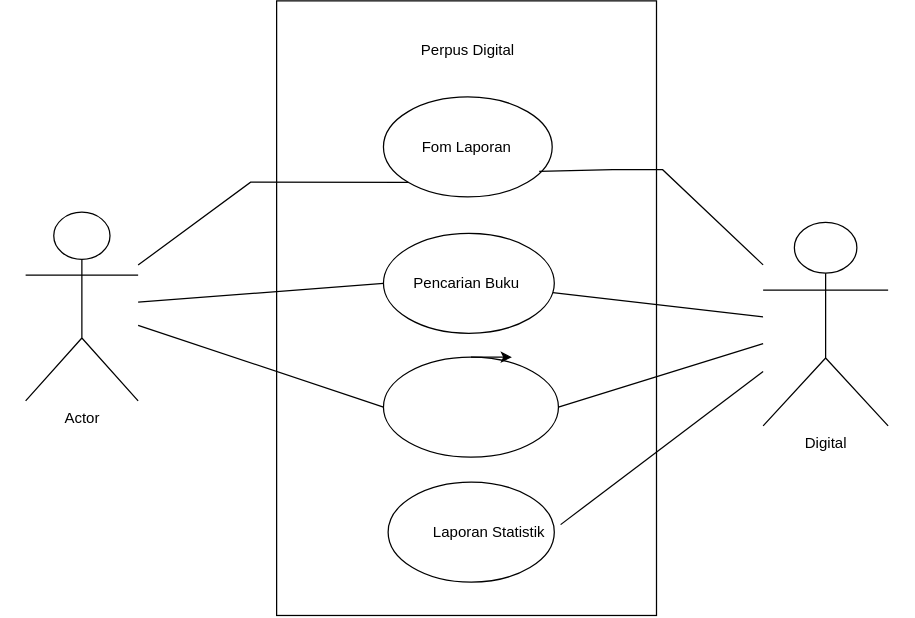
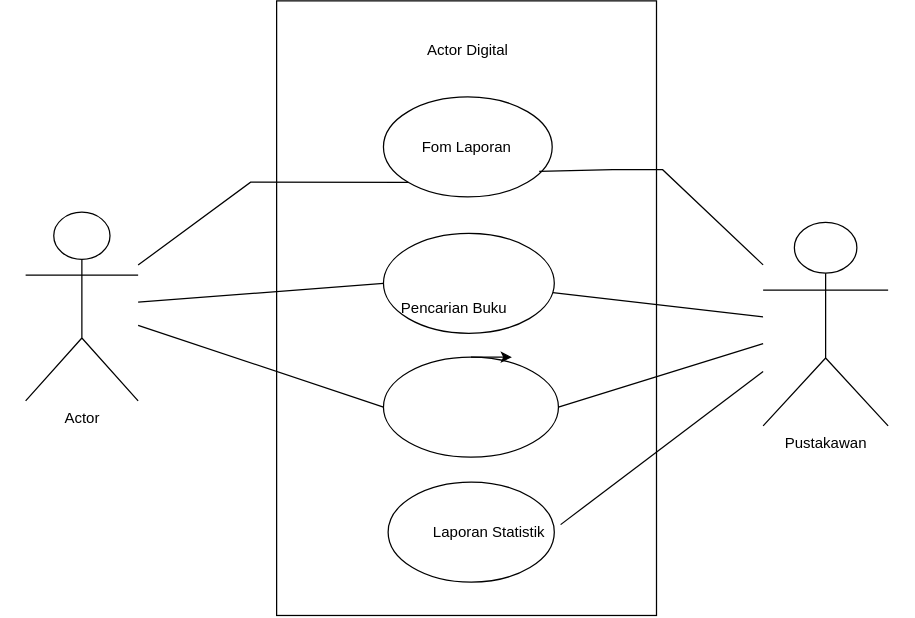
- <mxCell id="3" value="Perpus Digital&lt;br&gt;" style="text;html=1;strokeColor=none;fillColor=none;align=center;verticalAlign=middle;whiteSpace=wrap;rounded=0;" vertex="1" parent="1"><mxGeometry x="333.76" y="20" width="80" height="30" as="geometry" /></mxCell>
+ <mxCell id="3" value="Actor Digital&lt;br&gt;" style="text;html=1;strokeColor=none;fillColor=none;align=center;verticalAlign=middle;whiteSpace=wrap;rounded=0;" vertex="1" parent="1"><mxGeometry x="333.76" y="20" width="80" height="30" as="geometry" /></mxCell>
- <mxCell id="7" value="Pencarian Buku" style="text;html=1;strokeColor=none;fillColor=none;align=center;verticalAlign=middle;whiteSpace=wrap;rounded=0;" vertex="1" parent="1"><mxGeometry x="327.75" y="205.94" width="90" height="30" as="geometry" /></mxCell>
+ <mxCell id="7" value="Pencarian Buku" style="text;html=1;strokeColor=none;fillColor=none;align=center;verticalAlign=middle;whiteSpace=wrap;rounded=0;" vertex="1" parent="1"><mxGeometry x="317.75" y="225.94" width="90" height="30" as="geometry" /></mxCell>
- <mxCell id="13" value="Digital&lt;br&gt;" style="shape=umlActor;verticalLabelPosition=bottom;verticalAlign=top;html=1;outlineConnect=0;" vertex="1" parent="1"><mxGeometry x="610" y="172.18" width="100" height="162.82" as="geometry" /></mxCell>
+ <mxCell id="13" value="Pustakawan&lt;br&gt;" style="shape=umlActor;verticalLabelPosition=bottom;verticalAlign=top;html=1;outlineConnect=0;" vertex="1" parent="1"><mxGeometry x="610" y="172.18" width="100" height="162.82" as="geometry" /></mxCell>
